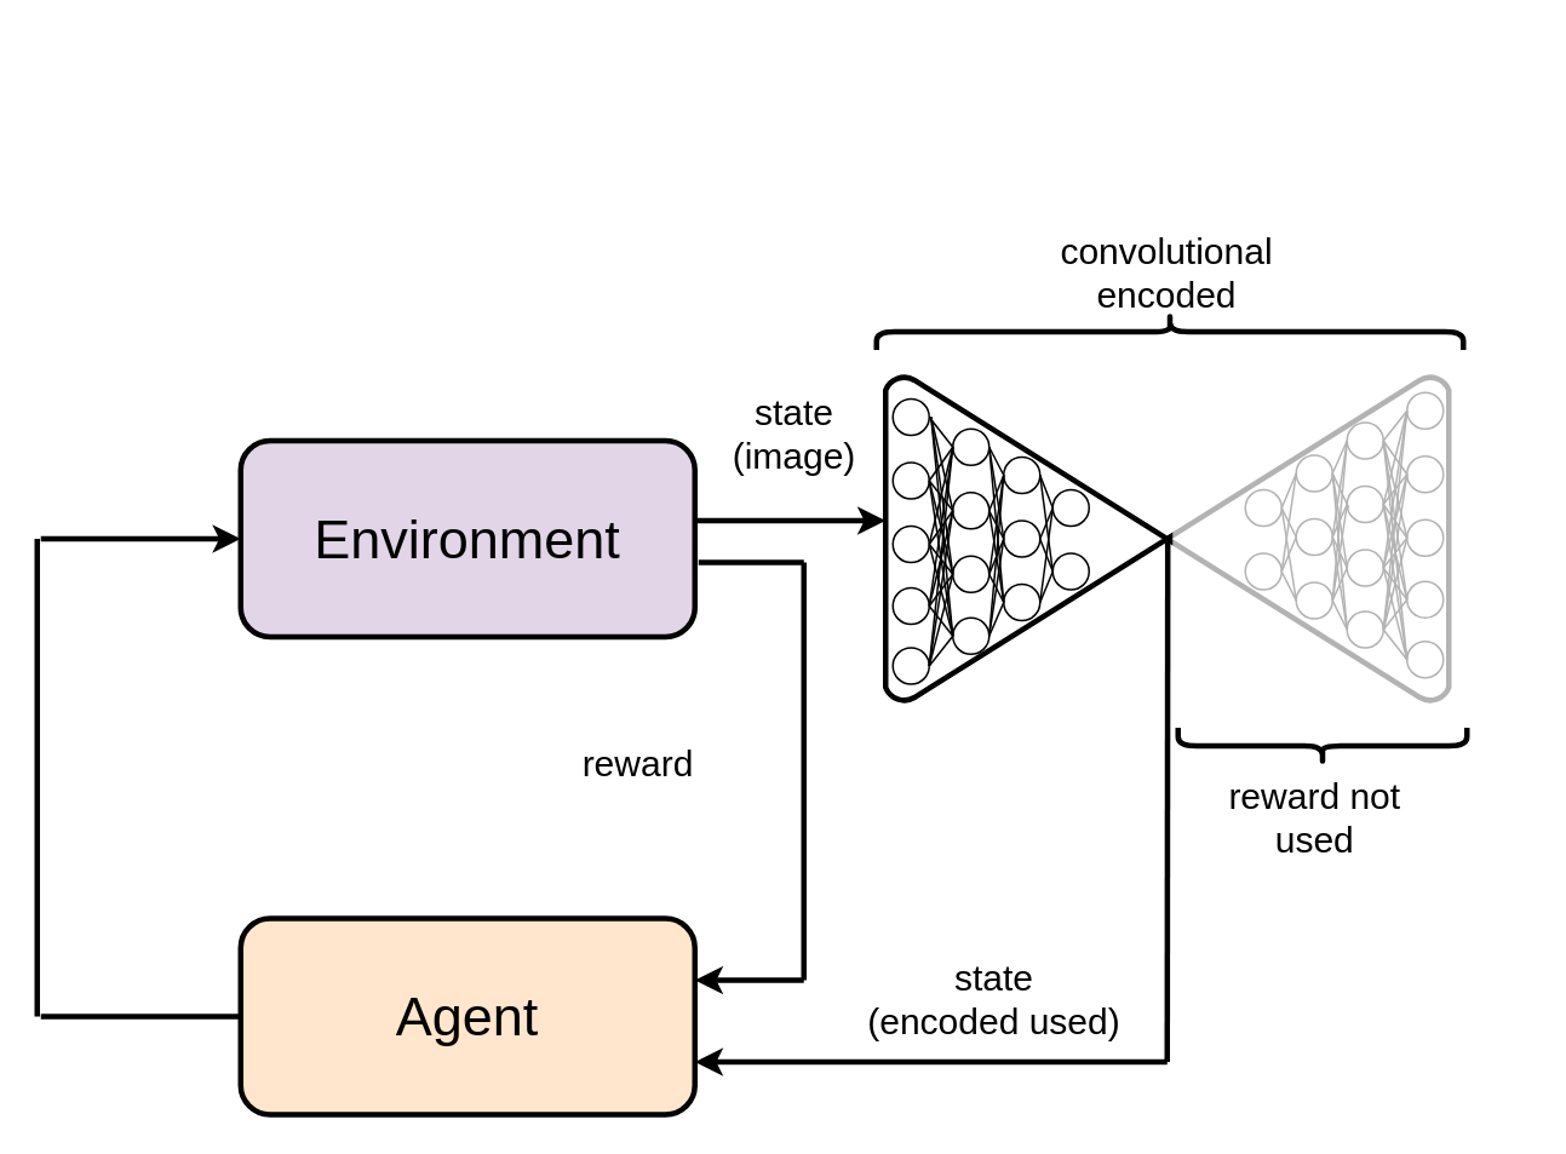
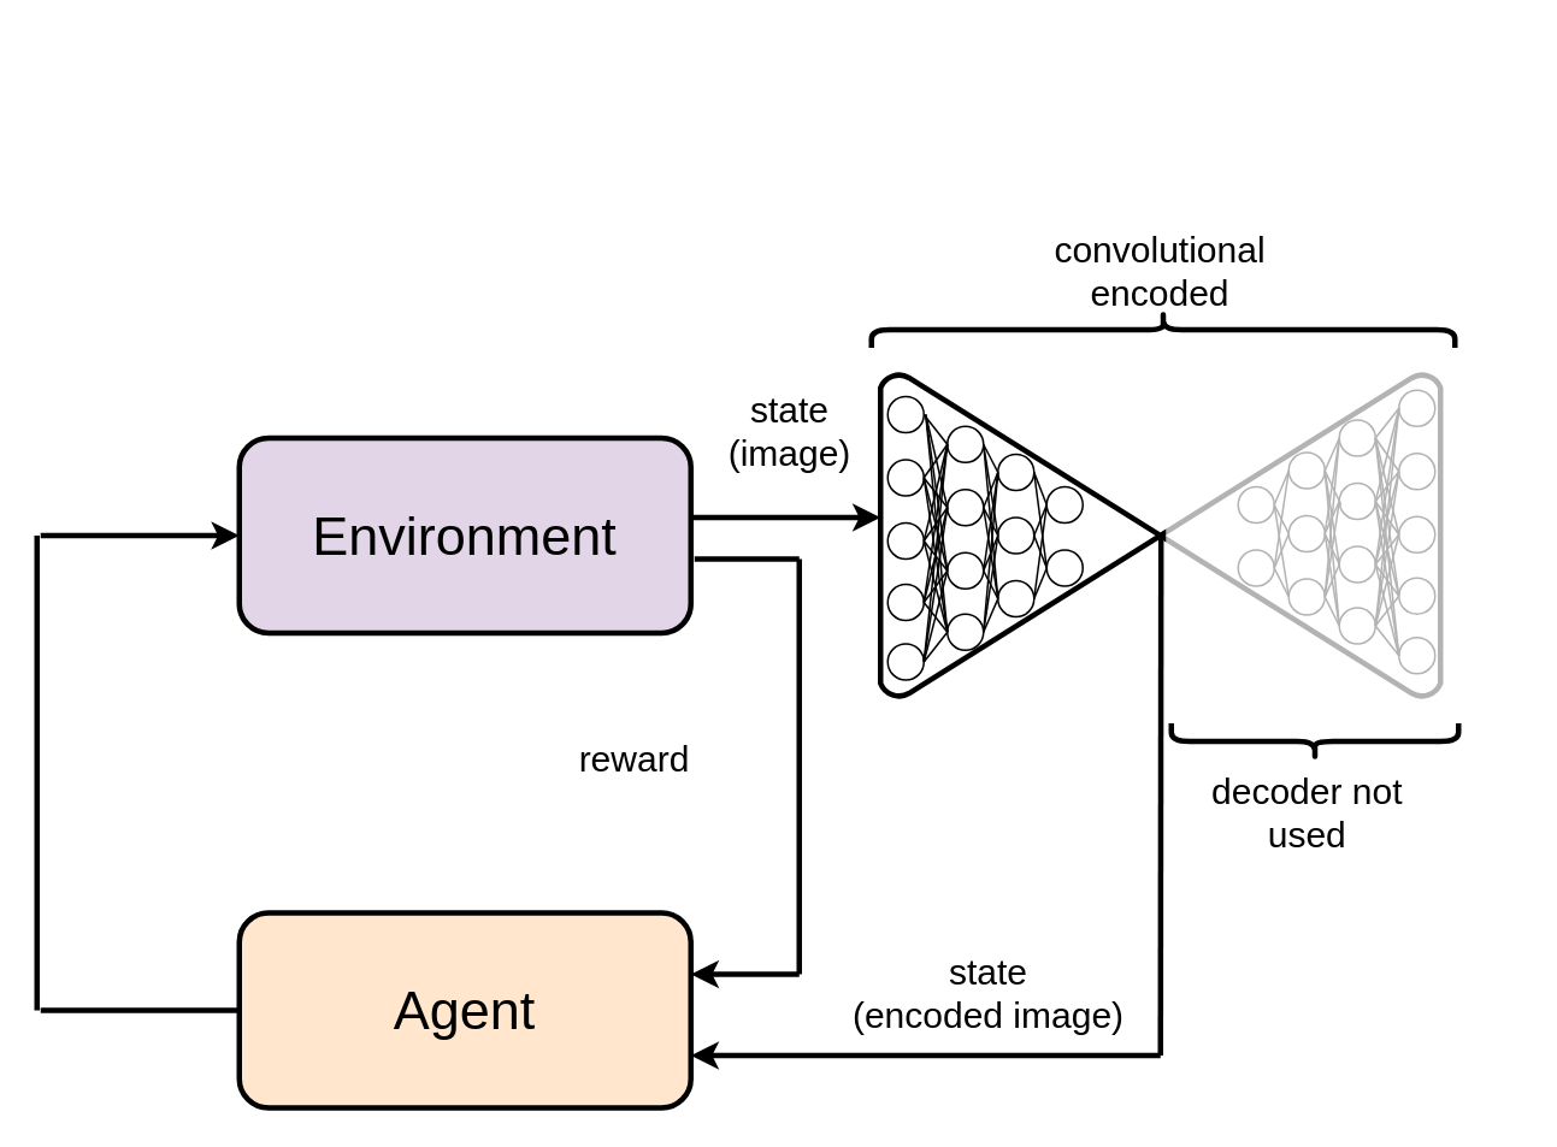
- <mxCell id="125" value="reward not used" style="text;html=1;strokeColor=none;fillColor=none;align=center;verticalAlign=middle;whiteSpace=wrap;rounded=0;fontSize=20;" vertex="1" parent="1"><mxGeometry x="667.5" y="439" width="111" height="20" as="geometry" /></mxCell>
+ <mxCell id="125" value="decoder not used" style="text;html=1;strokeColor=none;fillColor=none;align=center;verticalAlign=middle;whiteSpace=wrap;rounded=0;fontSize=20;" vertex="1" parent="1"><mxGeometry x="667.5" y="439" width="111" height="20" as="geometry" /></mxCell>
- <mxCell id="113" value="&lt;div style=&quot;font-size: 20px&quot;&gt;state&lt;/div&gt;&lt;div style=&quot;font-size: 20px&quot;&gt;(encoded used)&lt;br style=&quot;font-size: 20px&quot;&gt;&lt;/div&gt;" style="text;html=1;strokeColor=none;fillColor=none;align=center;verticalAlign=middle;whiteSpace=wrap;rounded=0;fontSize=20;" vertex="1" parent="1"><mxGeometry x="462" y="519" width="170" height="60" as="geometry" /></mxCell>
+ <mxCell id="113" value="&lt;div style=&quot;font-size: 20px&quot;&gt;state&lt;/div&gt;&lt;div style=&quot;font-size: 20px&quot;&gt;(encoded image)&lt;br style=&quot;font-size: 20px&quot;&gt;&lt;/div&gt;" style="text;html=1;strokeColor=none;fillColor=none;align=center;verticalAlign=middle;whiteSpace=wrap;rounded=0;fontSize=20;" vertex="1" parent="1"><mxGeometry x="462" y="519" width="170" height="60" as="geometry" /></mxCell>
